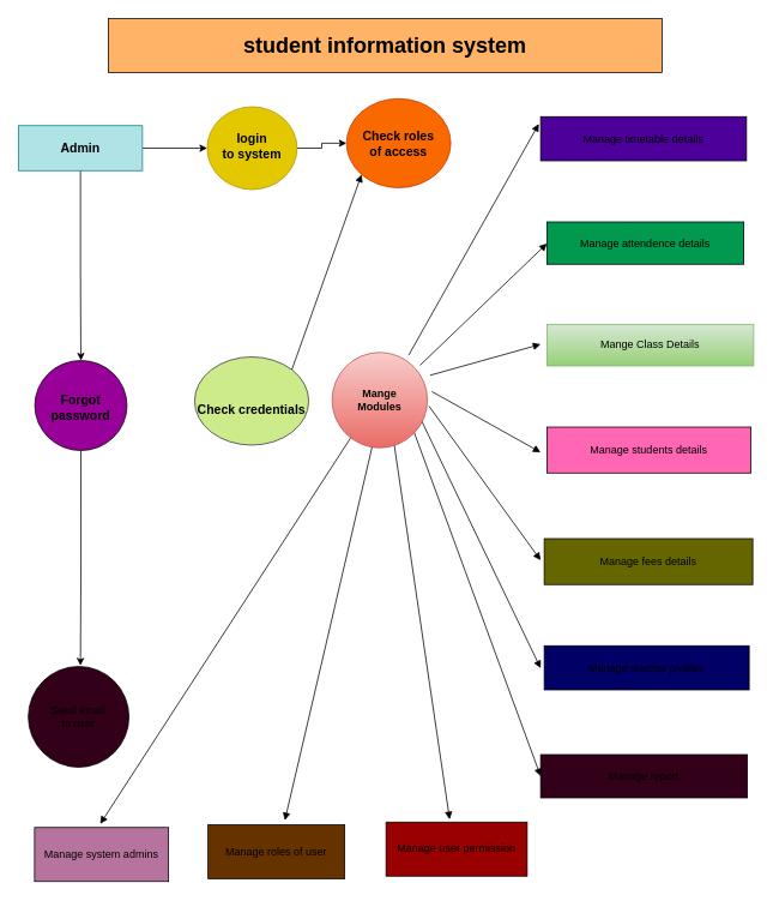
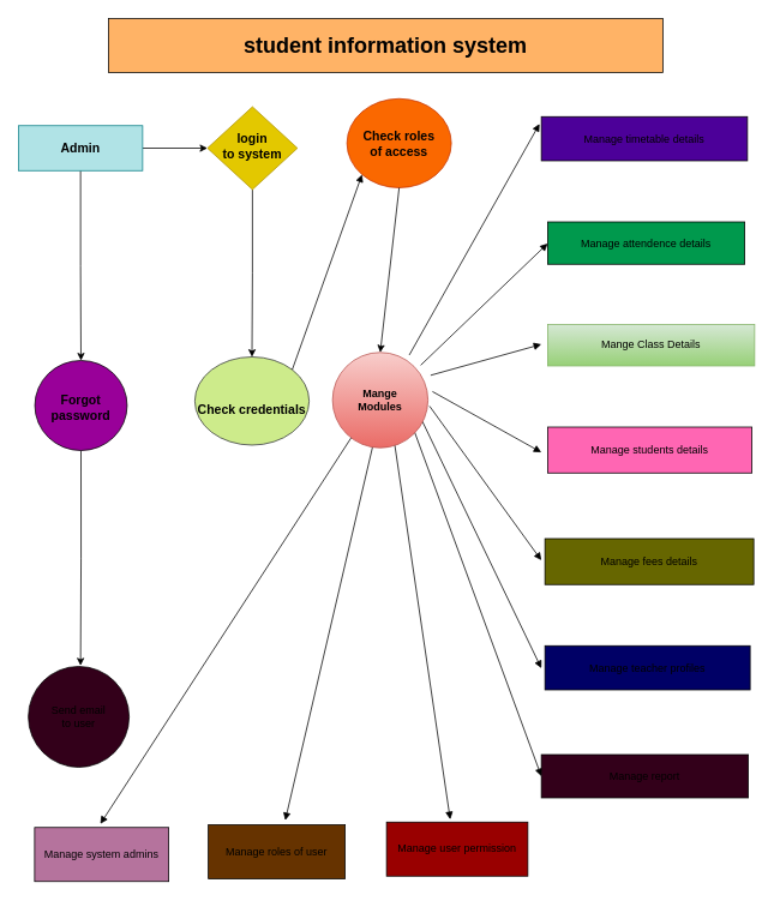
- <mxCell id="6" value="&lt;h3&gt;login to&lt;span style=&quot;background-color: transparent; color: light-dark(rgb(0, 0, 0), rgb(255, 255, 255));&quot;&gt;&amp;nbsp;system&lt;/span&gt;&lt;/h3&gt;&lt;div&gt;&lt;span style=&quot;background-color: transparent; color: light-dark(rgb(0, 0, 0), rgb(255, 255, 255));&quot;&gt;&lt;br&gt;&lt;/span&gt;&lt;/div&gt;" style="ellipse;whiteSpace=wrap;html=1;fillColor=#e3c800;verticalAlign=bottom;fontColor=#000000;strokeColor=#B09500;" parent="1" vertex="1"><mxGeometry x="230" y="118" width="100" height="92" as="geometry" /></mxCell>
+ <mxCell id="6" value="&lt;h3&gt;login to&lt;span style=&quot;background-color: transparent; color: light-dark(rgb(0, 0, 0), rgb(255, 255, 255));&quot;&gt;&amp;nbsp;system&lt;/span&gt;&lt;/h3&gt;&lt;div&gt;&lt;span style=&quot;background-color: transparent; color: light-dark(rgb(0, 0, 0), rgb(255, 255, 255));&quot;&gt;&lt;br&gt;&lt;/span&gt;&lt;/div&gt;" style="rhombus;whiteSpace=wrap;html=1;fillColor=#e3c800;verticalAlign=bottom;fontColor=#000000;strokeColor=#B09500;" parent="1" vertex="1"><mxGeometry x="230" y="118" width="100" height="92" as="geometry" /></mxCell>
- <mxCell id="5" value="" style="edgeStyle=orthogonalEdgeStyle;rounded=0;orthogonalLoop=1;jettySize=auto;html=1;verticalAlign=bottom;" parent="1" source="6" target="10" edge="1"><mxGeometry relative="1" as="geometry" /></mxCell>
+ <mxCell id="5" value="" style="edgeStyle=orthogonalEdgeStyle;rounded=0;orthogonalLoop=1;jettySize=auto;html=1;verticalAlign=bottom;" parent="1" source="6" target="7" edge="1"><mxGeometry relative="1" as="geometry" /></mxCell>
+ <mxCell id="24" value="" style="endArrow=classic;html=1;rounded=0;exitX=0.5;exitY=1;exitDx=0;exitDy=0;entryX=0.5;entryY=0;entryDx=0;entryDy=0;" parent="1" source="10" target="23" edge="1"><mxGeometry width="50" height="50" relative="1" as="geometry"><mxPoint x="399" y="302" as="sourcePoint" /><mxPoint x="449" y="252" as="targetPoint" /></mxGeometry></mxCell>
